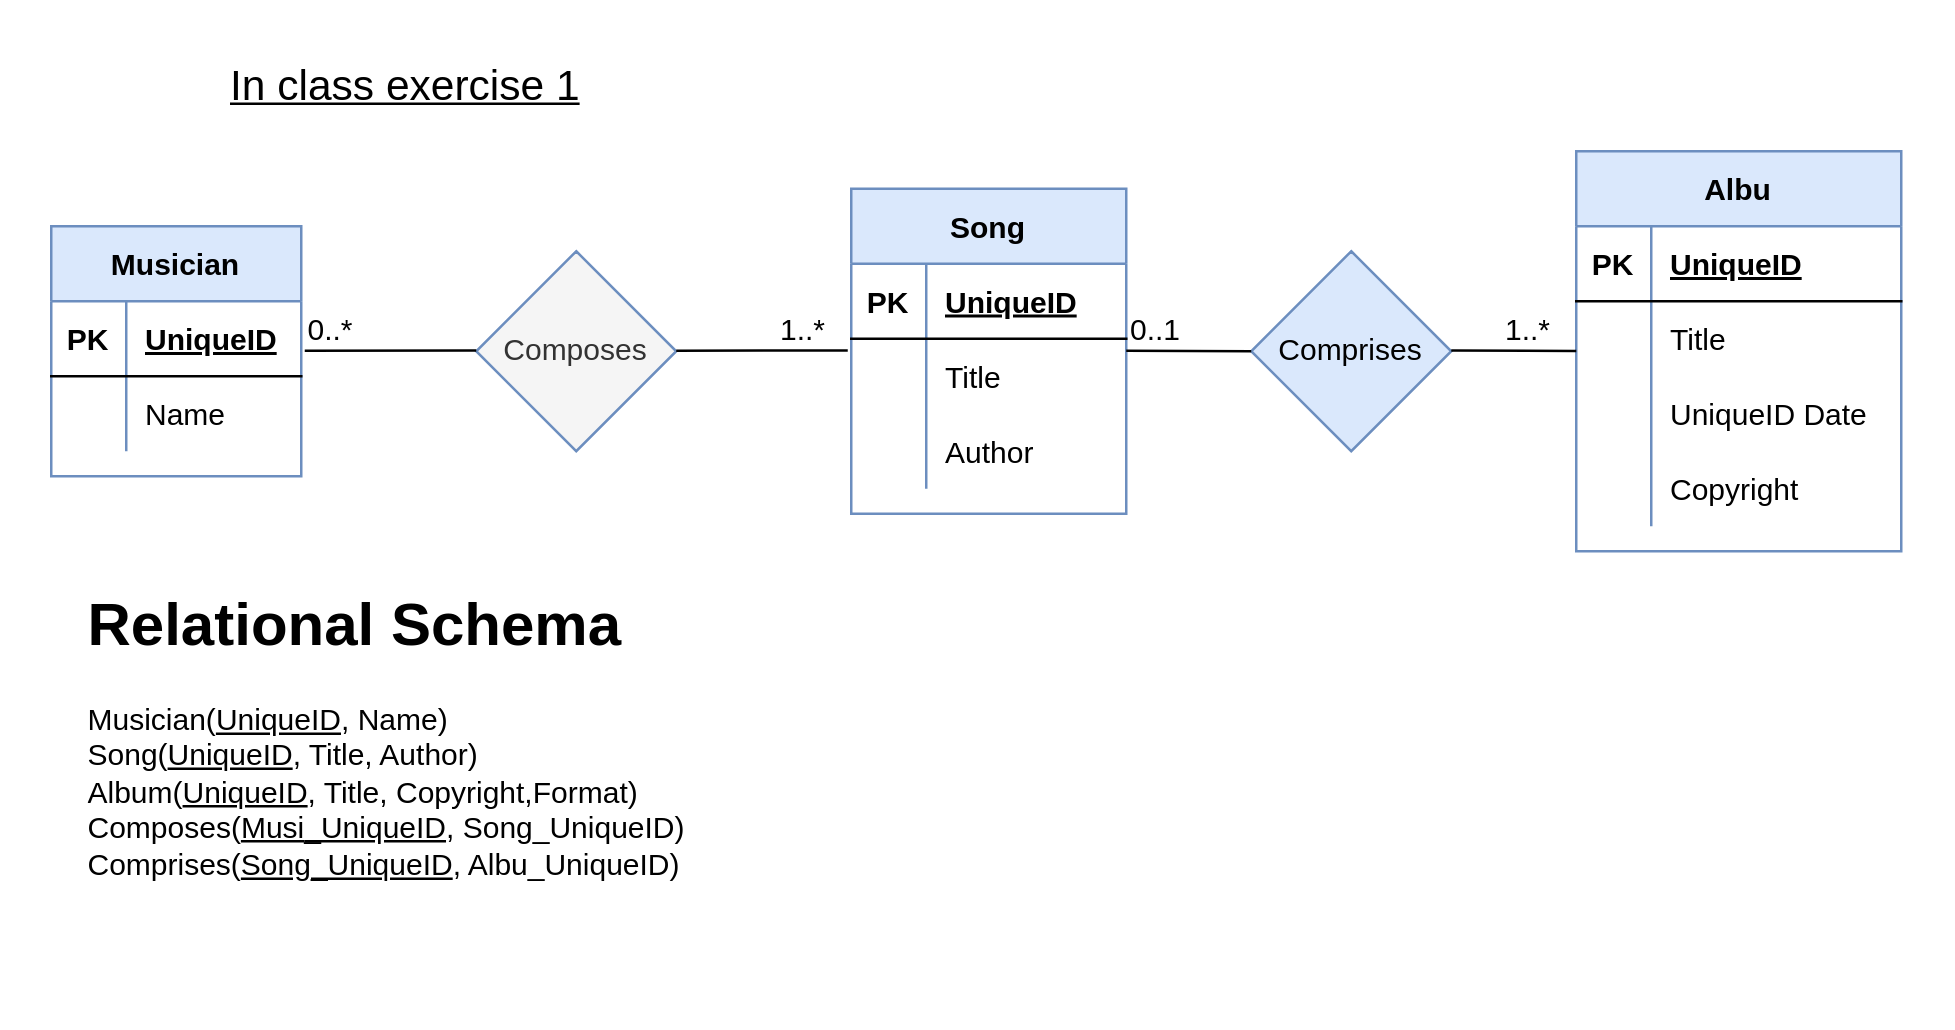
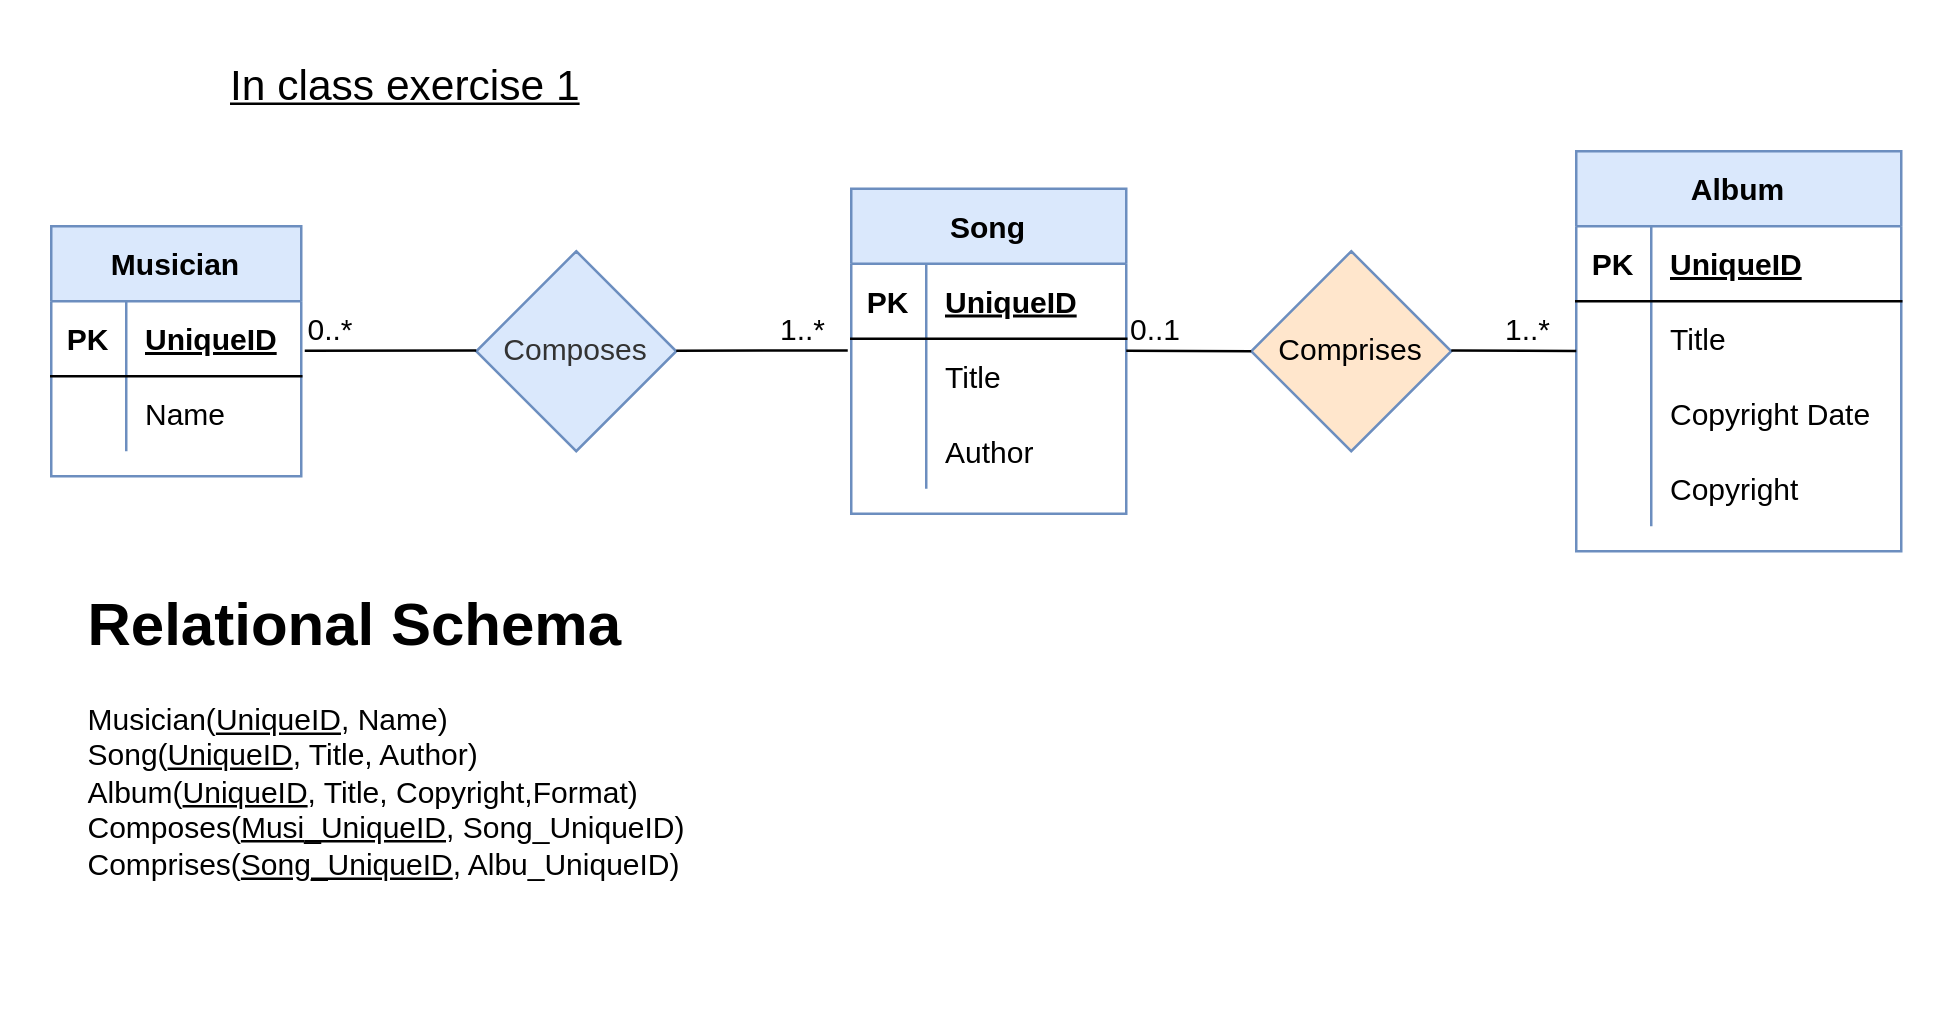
- <mxCell id="19" value="Albu" style="shape=table;startSize=30;container=1;collapsible=1;childLayout=tableLayout;fixedRows=1;rowLines=0;fontStyle=1;align=center;resizeLast=1;fillColor=#dae8fc;strokeColor=#6c8ebf;" vertex="1" parent="1"><mxGeometry x="630" y="60" width="130" height="160" as="geometry" /></mxCell>
+ <mxCell id="19" value="Album" style="shape=table;startSize=30;container=1;collapsible=1;childLayout=tableLayout;fixedRows=1;rowLines=0;fontStyle=1;align=center;resizeLast=1;fillColor=#dae8fc;strokeColor=#6c8ebf;" vertex="1" parent="1"><mxGeometry x="630" y="60" width="130" height="160" as="geometry" /></mxCell>
- <mxCell id="32" value="&lt;span style=&quot;color: rgb(51, 51, 51); font-weight: 400;&quot;&gt;Composes&lt;/span&gt;" style="rhombus;whiteSpace=wrap;html=1;startSize=30;fontStyle=1;fillColor=#f5f5f5;strokeColor=#6c8ebf;" vertex="1" parent="1"><mxGeometry x="190" y="100" width="80" height="80" as="geometry" /></mxCell>
+ <mxCell id="32" value="&lt;span style=&quot;color: rgb(51, 51, 51); font-weight: 400;&quot;&gt;Composes&lt;/span&gt;" style="rhombus;whiteSpace=wrap;html=1;startSize=30;fontStyle=1;fillColor=#dae8fc;strokeColor=#6c8ebf;" vertex="1" parent="1"><mxGeometry x="190" y="100" width="80" height="80" as="geometry" /></mxCell>
- <mxCell id="33" value="&lt;span style=&quot;font-weight: normal;&quot;&gt;Comprises&lt;/span&gt;" style="rhombus;whiteSpace=wrap;html=1;startSize=30;fontStyle=1;fillColor=#dae8fc;strokeColor=#6c8ebf;" vertex="1" parent="1"><mxGeometry x="500" y="100" width="80" height="80" as="geometry" /></mxCell>
+ <mxCell id="33" value="&lt;span style=&quot;font-weight: normal;&quot;&gt;Comprises&lt;/span&gt;" style="rhombus;whiteSpace=wrap;html=1;startSize=30;fontStyle=1;fillColor=#ffe6cc;strokeColor=#6c8ebf;" vertex="1" parent="1"><mxGeometry x="500" y="100" width="80" height="80" as="geometry" /></mxCell>
- <mxCell id="28" value="UniqueID Date" style="shape=partialRectangle;connectable=0;fillColor=none;top=0;left=0;bottom=0;right=0;align=left;spacingLeft=6;overflow=hidden;" vertex="1" parent="26"><mxGeometry x="30" width="100" height="30" as="geometry"><mxRectangle width="100" height="30" as="alternateBounds" /></mxGeometry></mxCell>
+ <mxCell id="28" value="Copyright Date" style="shape=partialRectangle;connectable=0;fillColor=none;top=0;left=0;bottom=0;right=0;align=left;spacingLeft=6;overflow=hidden;" vertex="1" parent="26"><mxGeometry x="30" width="100" height="30" as="geometry"><mxRectangle width="100" height="30" as="alternateBounds" /></mxGeometry></mxCell>
